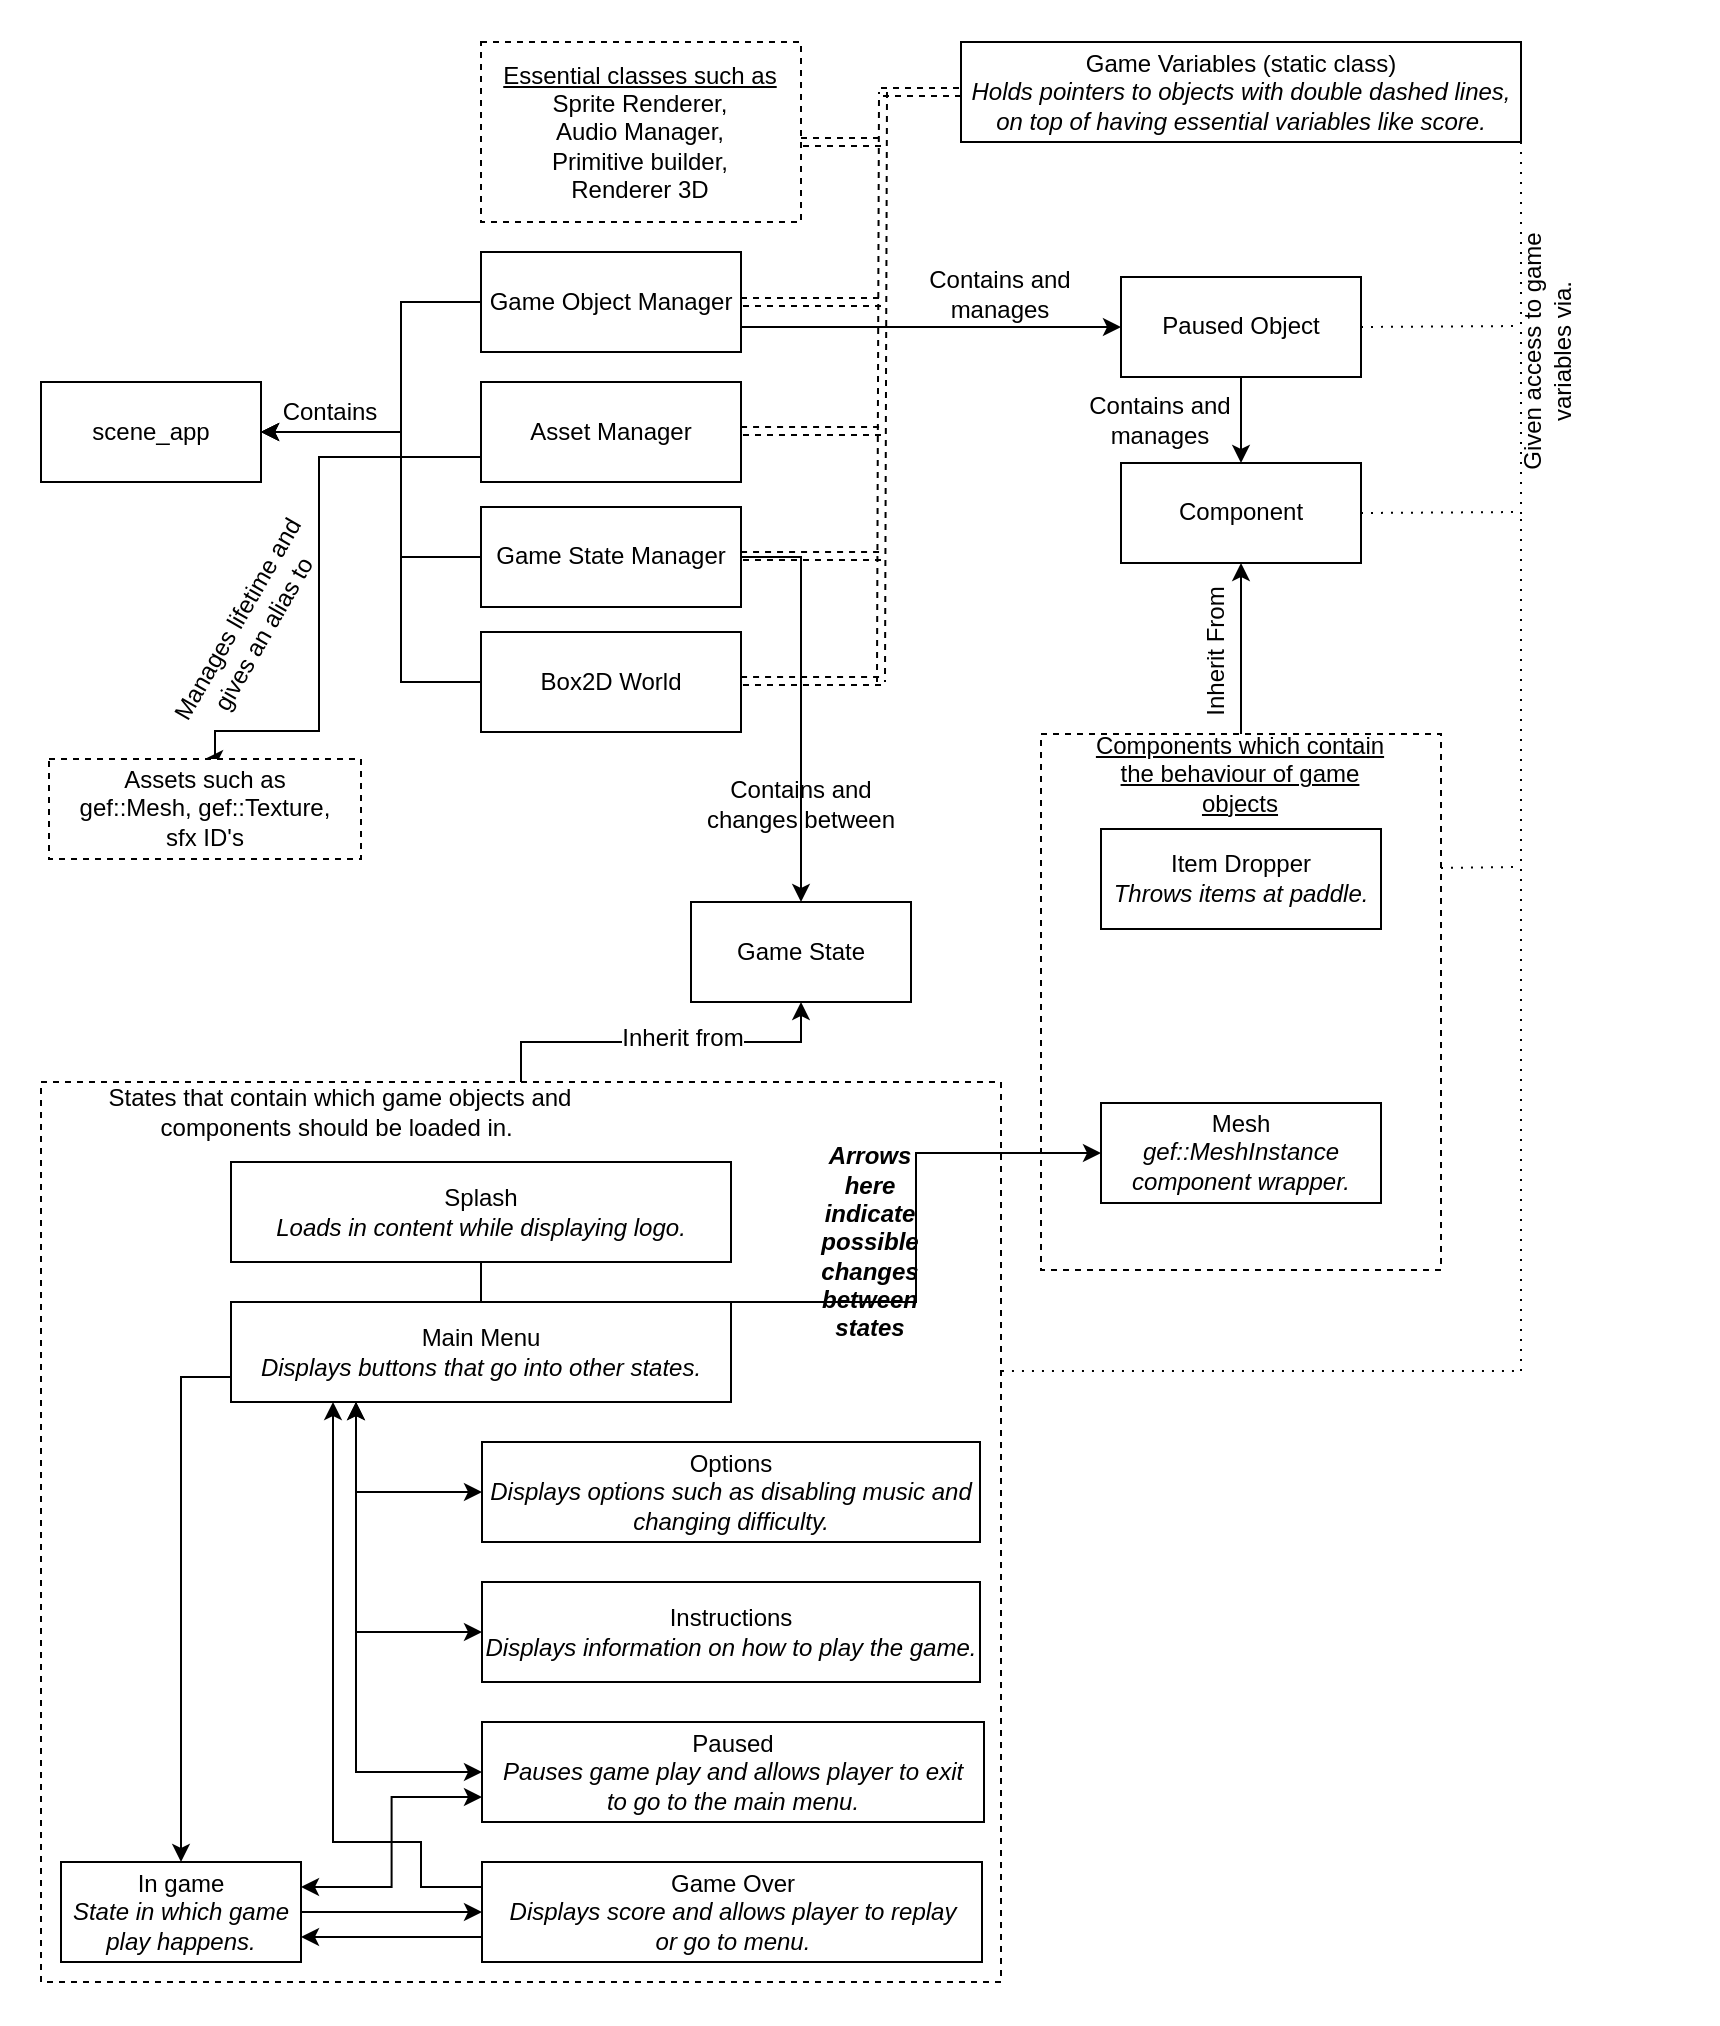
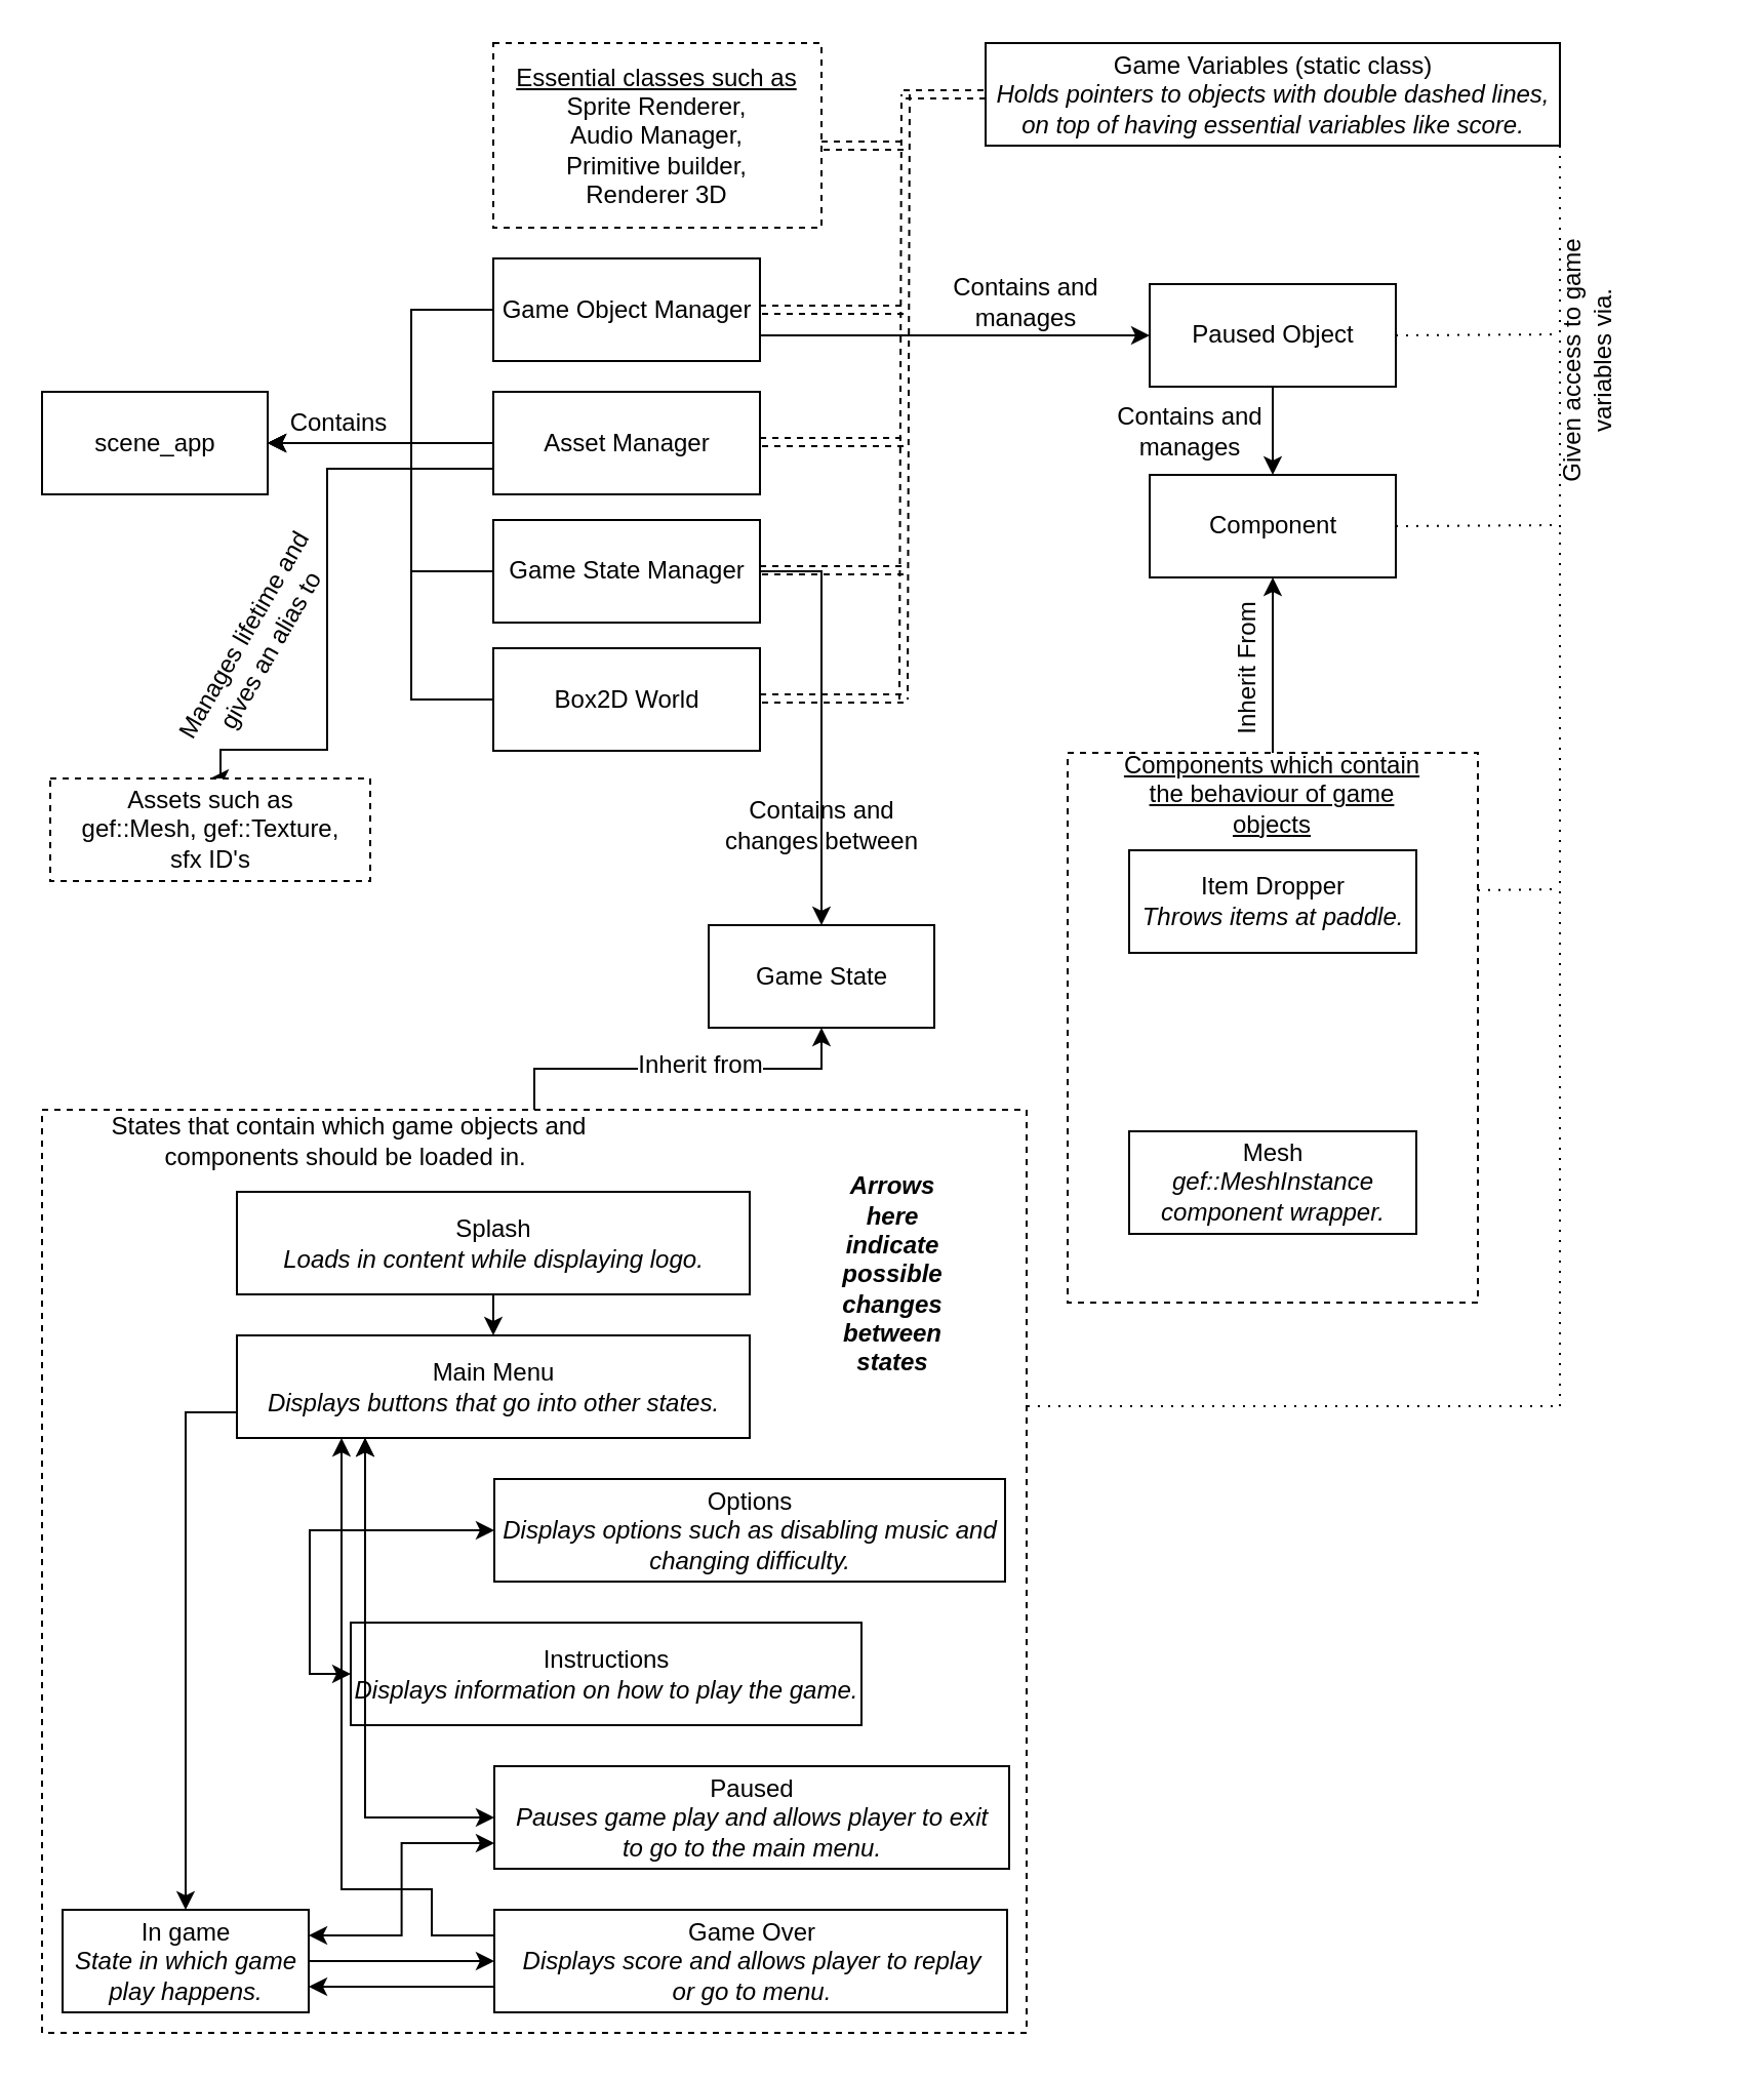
+ <mxCell id="6" style="edgeStyle=orthogonalEdgeStyle;rounded=0;orthogonalLoop=1;jettySize=auto;html=1;exitX=0;exitY=0.5;exitDx=0;exitDy=0;entryX=1;entryY=0.5;entryDx=0;entryDy=0;startArrow=none;startFill=0;strokeColor=#000000;" parent="1" source="8" target="2" edge="1"><mxGeometry relative="1" as="geometry" /></mxCell>
- <mxCell id="44" style="edgeStyle=orthogonalEdgeStyle;rounded=0;orthogonalLoop=1;jettySize=auto;html=1;exitX=0.5;exitY=1;exitDx=0;exitDy=0;strokeColor=#000000;" parent="40" source="42" target="33" edge="1"><mxGeometry relative="1" as="geometry" /></mxCell>
+ <mxCell id="44" style="edgeStyle=orthogonalEdgeStyle;rounded=0;orthogonalLoop=1;jettySize=auto;html=1;exitX=0.5;exitY=1;exitDx=0;exitDy=0;entryX=0.5;entryY=0;entryDx=0;entryDy=0;strokeColor=#000000;" parent="40" source="42" target="43" edge="1"><mxGeometry relative="1" as="geometry" /></mxCell>
- <mxCell id="47" value="Instructions&lt;br&gt;&lt;i&gt;Displays information on how to play the game.&lt;/i&gt;&lt;br&gt;" style="html=1;" parent="40" vertex="1"><mxGeometry x="220.5" y="250" width="249" height="50" as="geometry" /></mxCell>
+ <mxCell id="47" value="Instructions&lt;br&gt;&lt;i&gt;Displays information on how to play the game.&lt;/i&gt;&lt;br&gt;" style="html=1;" parent="40" vertex="1"><mxGeometry x="150.5" y="250" width="249" height="50" as="geometry" /></mxCell>
